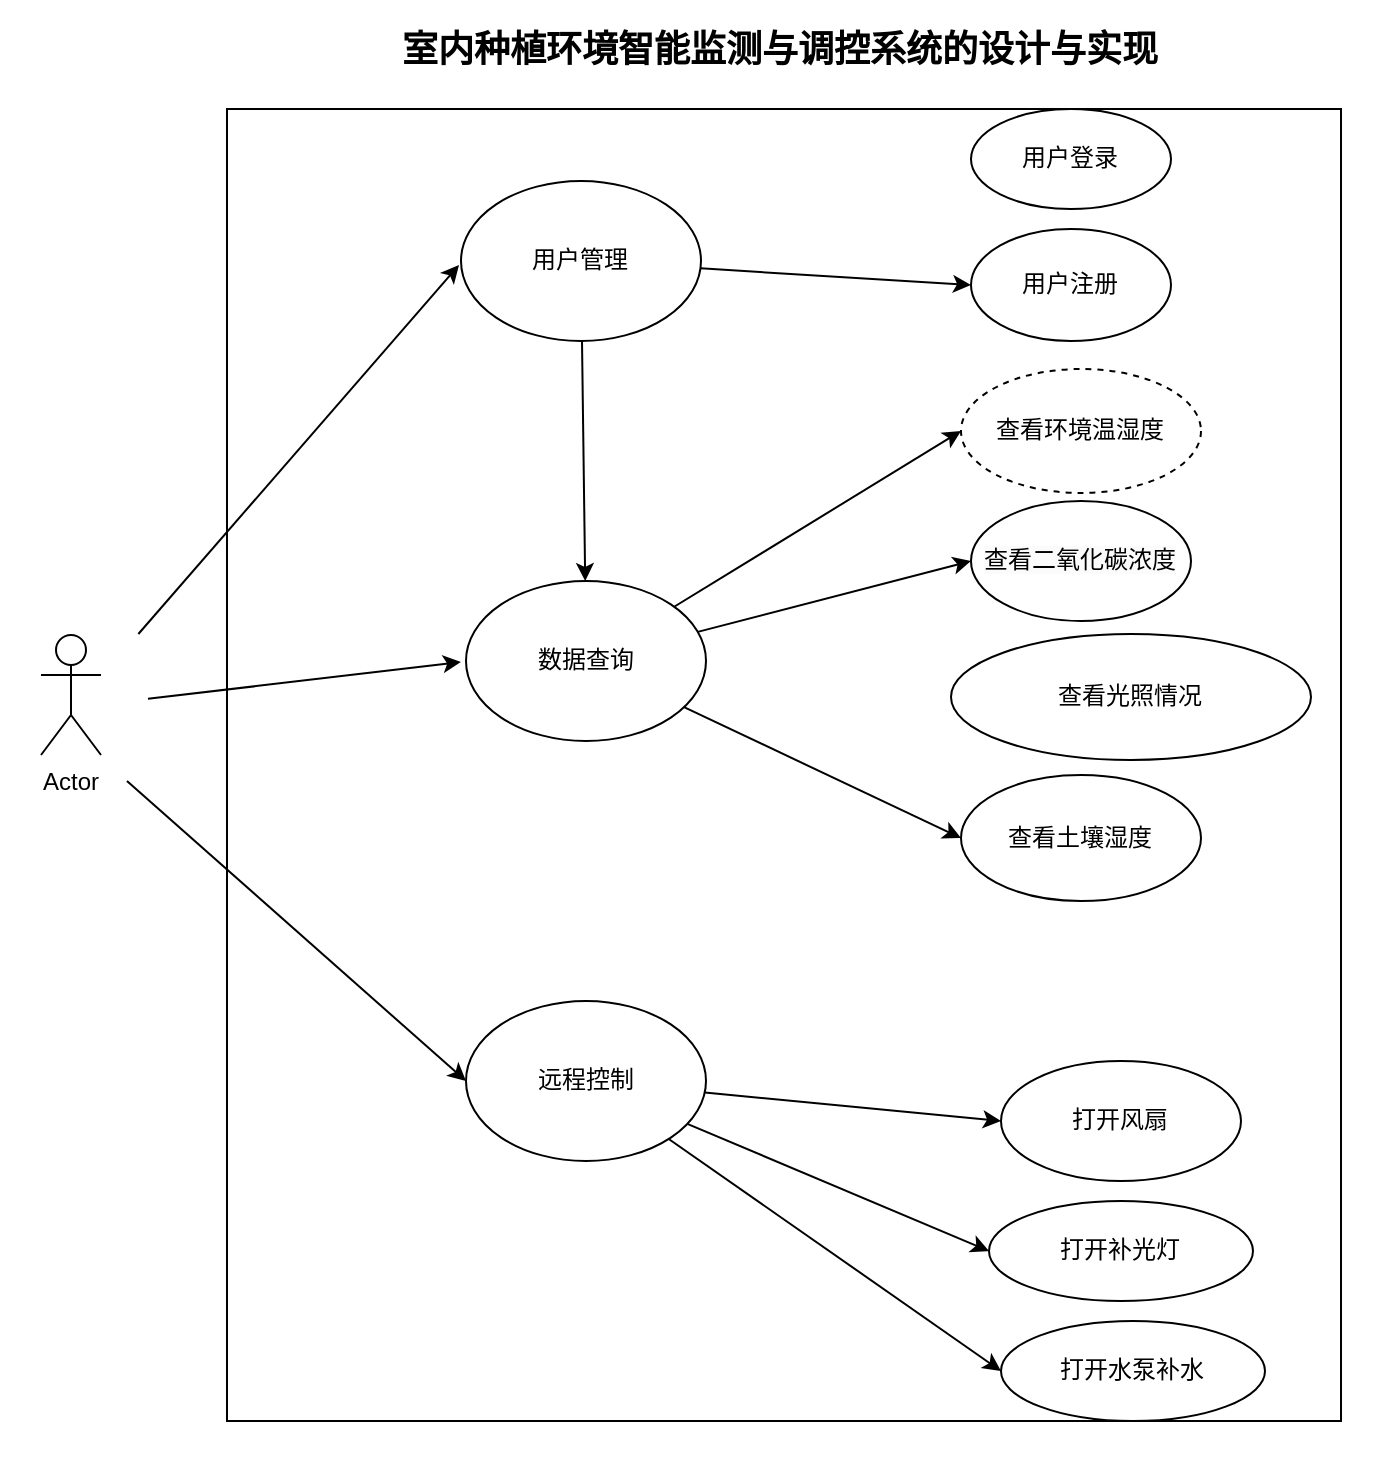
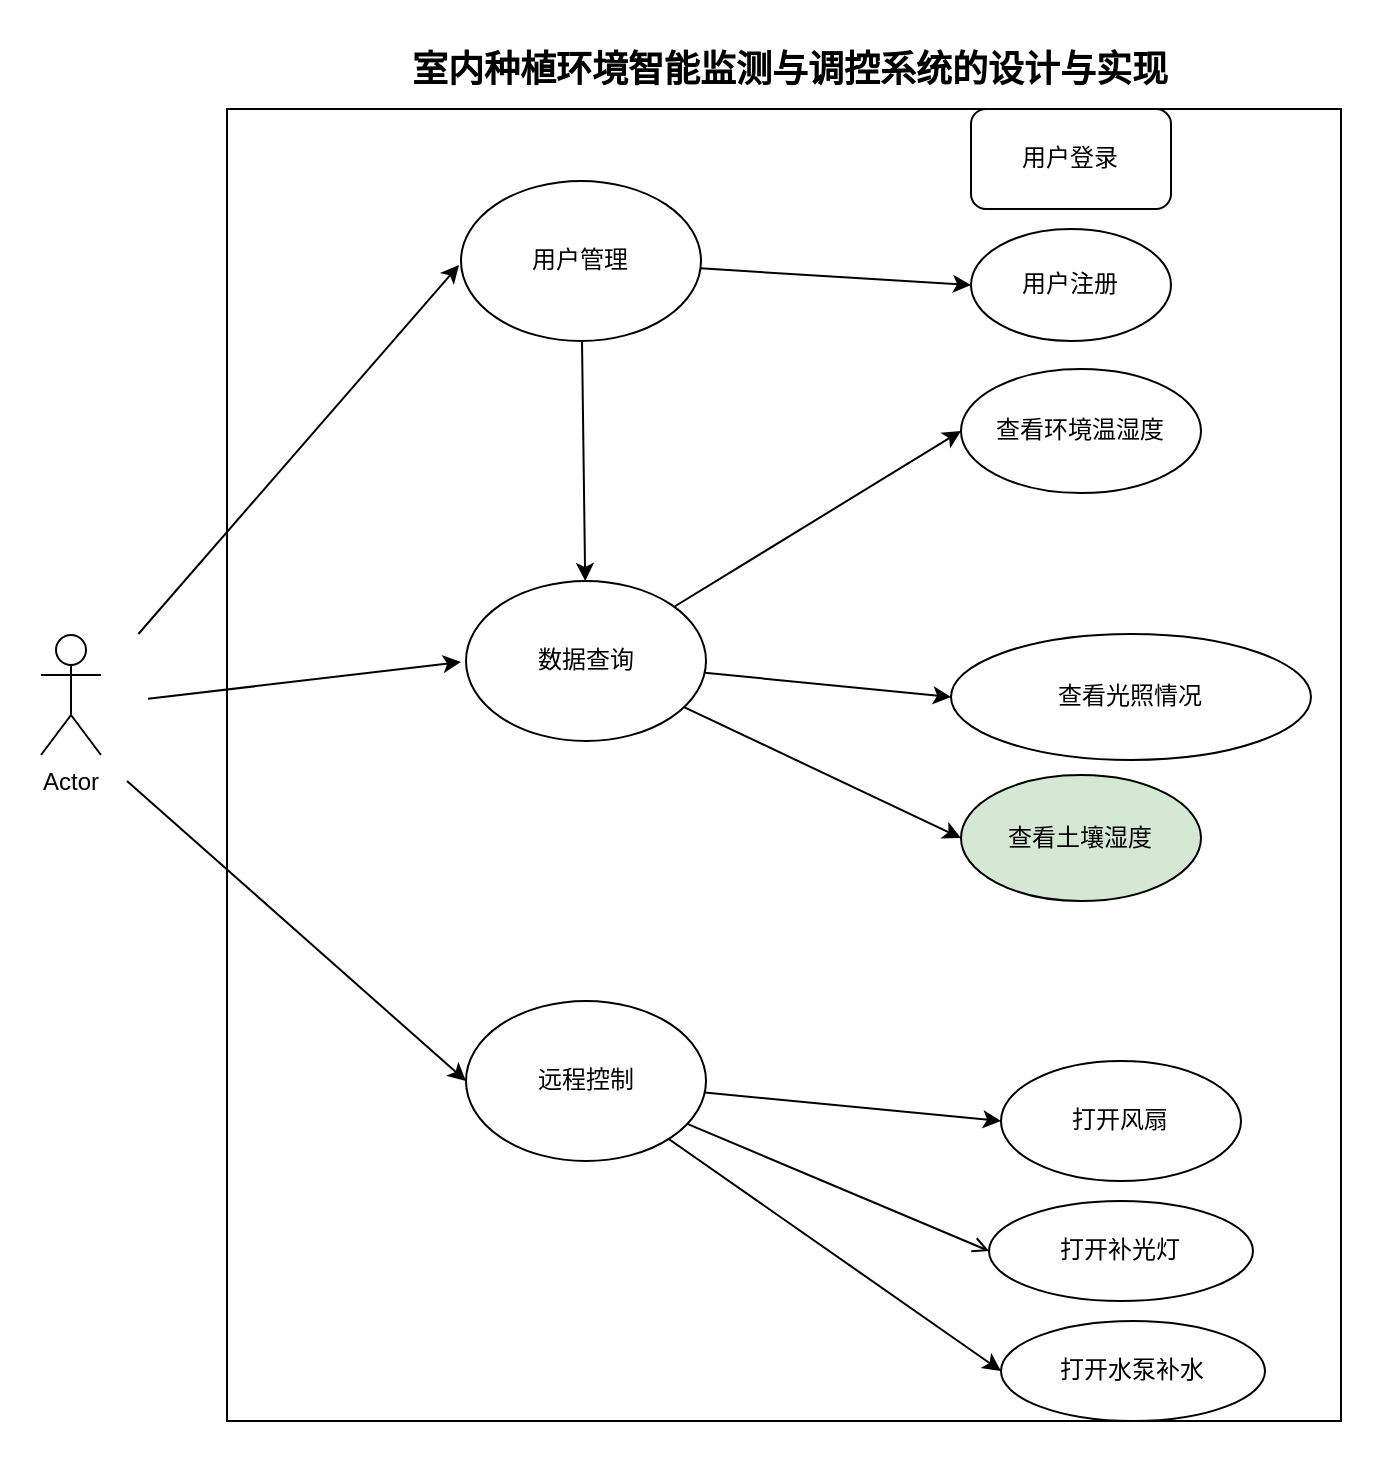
- <mxCell id="26" value="&lt;font style=&quot;font-size: 18px;&quot;&gt;&lt;b&gt;室内种植环境智能监测与调控系统的设计与实现&lt;/b&gt;&lt;/font&gt;" style="text;html=1;align=center;verticalAlign=middle;whiteSpace=wrap;rounded=0;" vertex="1" parent="1"><mxGeometry x="180" y="10" width="420" height="30" as="geometry" /></mxCell>
+ <mxCell id="26" value="&lt;font style=&quot;font-size: 18px;&quot;&gt;&lt;b&gt;室内种植环境智能监测与调控系统的设计与实现&lt;/b&gt;&lt;/font&gt;" style="text;html=1;align=center;verticalAlign=middle;whiteSpace=wrap;rounded=0;" vertex="1" parent="1"><mxGeometry x="185" y="20" width="420" height="30" as="geometry" /></mxCell>
- <mxCell id="25" value="用户登录" style="ellipse;whiteSpace=wrap;html=1;" parent="1" vertex="1"><mxGeometry x="485" y="54" width="100" height="50" as="geometry" /></mxCell>
+ <mxCell id="25" value="用户登录" style="whiteSpace=wrap;html=1;rounded=1;" parent="1" vertex="1"><mxGeometry x="485" y="54" width="100" height="50" as="geometry" /></mxCell>
- <mxCell id="23" value="查看环境温湿度" style="ellipse;whiteSpace=wrap;html=1;dashed=1;" parent="1" vertex="1"><mxGeometry x="480" y="184" width="120" height="62" as="geometry" /></mxCell>
+ <mxCell id="23" value="查看环境温湿度" style="ellipse;whiteSpace=wrap;html=1;" parent="1" vertex="1"><mxGeometry x="480" y="184" width="120" height="62" as="geometry" /></mxCell>
- <mxCell id="22" value="&lt;span style=&quot;color: rgb(0, 0, 0); font-family: Helvetica; font-size: 12px; font-style: normal; font-variant-ligatures: normal; font-variant-caps: normal; font-weight: 400; letter-spacing: normal; orphans: 2; text-align: center; text-indent: 0px; text-transform: none; widows: 2; word-spacing: 0px; -webkit-text-stroke-width: 0px; white-space: normal; background-color: rgb(251, 251, 251); text-decoration-thickness: initial; text-decoration-style: initial; text-decoration-color: initial; display: inline !important; float: none;&quot;&gt;查看二氧化碳浓度&lt;/span&gt;" style="ellipse;whiteSpace=wrap;html=1;" parent="1" vertex="1"><mxGeometry x="485" y="250" width="110" height="60" as="geometry" /></mxCell>
- <mxCell id="10" style="rounded=0;orthogonalLoop=1;jettySize=auto;html=1;entryX=0;entryY=0.5;entryDx=0;entryDy=0;" parent="1" source="13" target="22" edge="1"><mxGeometry relative="1" as="geometry" /></mxCell>
+ <mxCell id="11" style="rounded=0;orthogonalLoop=1;jettySize=auto;html=1;entryX=0;entryY=0.5;entryDx=0;entryDy=0;" parent="1" source="13" target="21" edge="1"><mxGeometry relative="1" as="geometry" /></mxCell>
- <mxCell id="20" value="查看土壤湿度" style="ellipse;whiteSpace=wrap;html=1;" parent="1" vertex="1"><mxGeometry x="480" y="387" width="120" height="63" as="geometry" /></mxCell>
+ <mxCell id="20" value="查看土壤湿度" style="ellipse;whiteSpace=wrap;html=1;fillColor=#d5e8d4;" parent="1" vertex="1"><mxGeometry x="480" y="387" width="120" height="63" as="geometry" /></mxCell>
- <mxCell id="15" style="rounded=0;orthogonalLoop=1;jettySize=auto;html=1;entryX=0;entryY=0.5;entryDx=0;entryDy=0;" parent="1" source="17" target="19" edge="1"><mxGeometry relative="1" as="geometry" /></mxCell>
+ <mxCell id="15" style="rounded=0;orthogonalLoop=1;jettySize=auto;html=1;entryX=0;entryY=0.5;entryDx=0;entryDy=0;endArrow=open;" parent="1" source="17" target="19" edge="1"><mxGeometry relative="1" as="geometry" /></mxCell>
